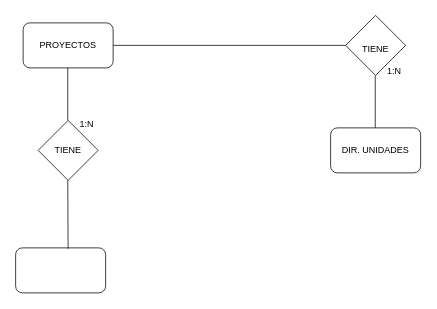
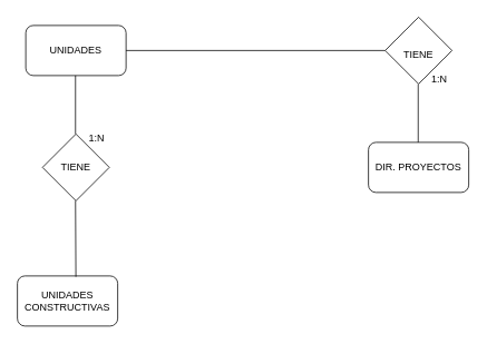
- <mxCell id="5" value="PROYECTOS" style="text;html=1;strokeColor=none;fillColor=none;align=center;verticalAlign=middle;whiteSpace=wrap;rounded=0;" vertex="1" parent="1"><mxGeometry x="30" y="45" width="120" height="30" as="geometry" /></mxCell>
+ <mxCell id="5" value="UNIDADES" style="text;html=1;strokeColor=none;fillColor=none;align=center;verticalAlign=middle;whiteSpace=wrap;rounded=0;" vertex="1" parent="1"><mxGeometry x="30" y="45" width="120" height="30" as="geometry" /></mxCell>
- <mxCell id="7" value="DIR. UNIDADES" style="text;html=1;strokeColor=none;fillColor=none;align=center;verticalAlign=middle;whiteSpace=wrap;rounded=0;" vertex="1" parent="1"><mxGeometry x="440" y="185" width="120" height="30" as="geometry" /></mxCell>
+ <mxCell id="7" value="DIR. PROYECTOS" style="text;html=1;strokeColor=none;fillColor=none;align=center;verticalAlign=middle;whiteSpace=wrap;rounded=0;" vertex="1" parent="1"><mxGeometry x="440" y="185" width="120" height="30" as="geometry" /></mxCell>
+ <mxCell id="6" value="UNIDADES CONSTRUCTIVAS" style="text;html=1;strokeColor=none;fillColor=none;align=center;verticalAlign=middle;whiteSpace=wrap;rounded=0;" vertex="1" parent="1"><mxGeometry x="20" y="345" width="120" height="30" as="geometry" /></mxCell>
